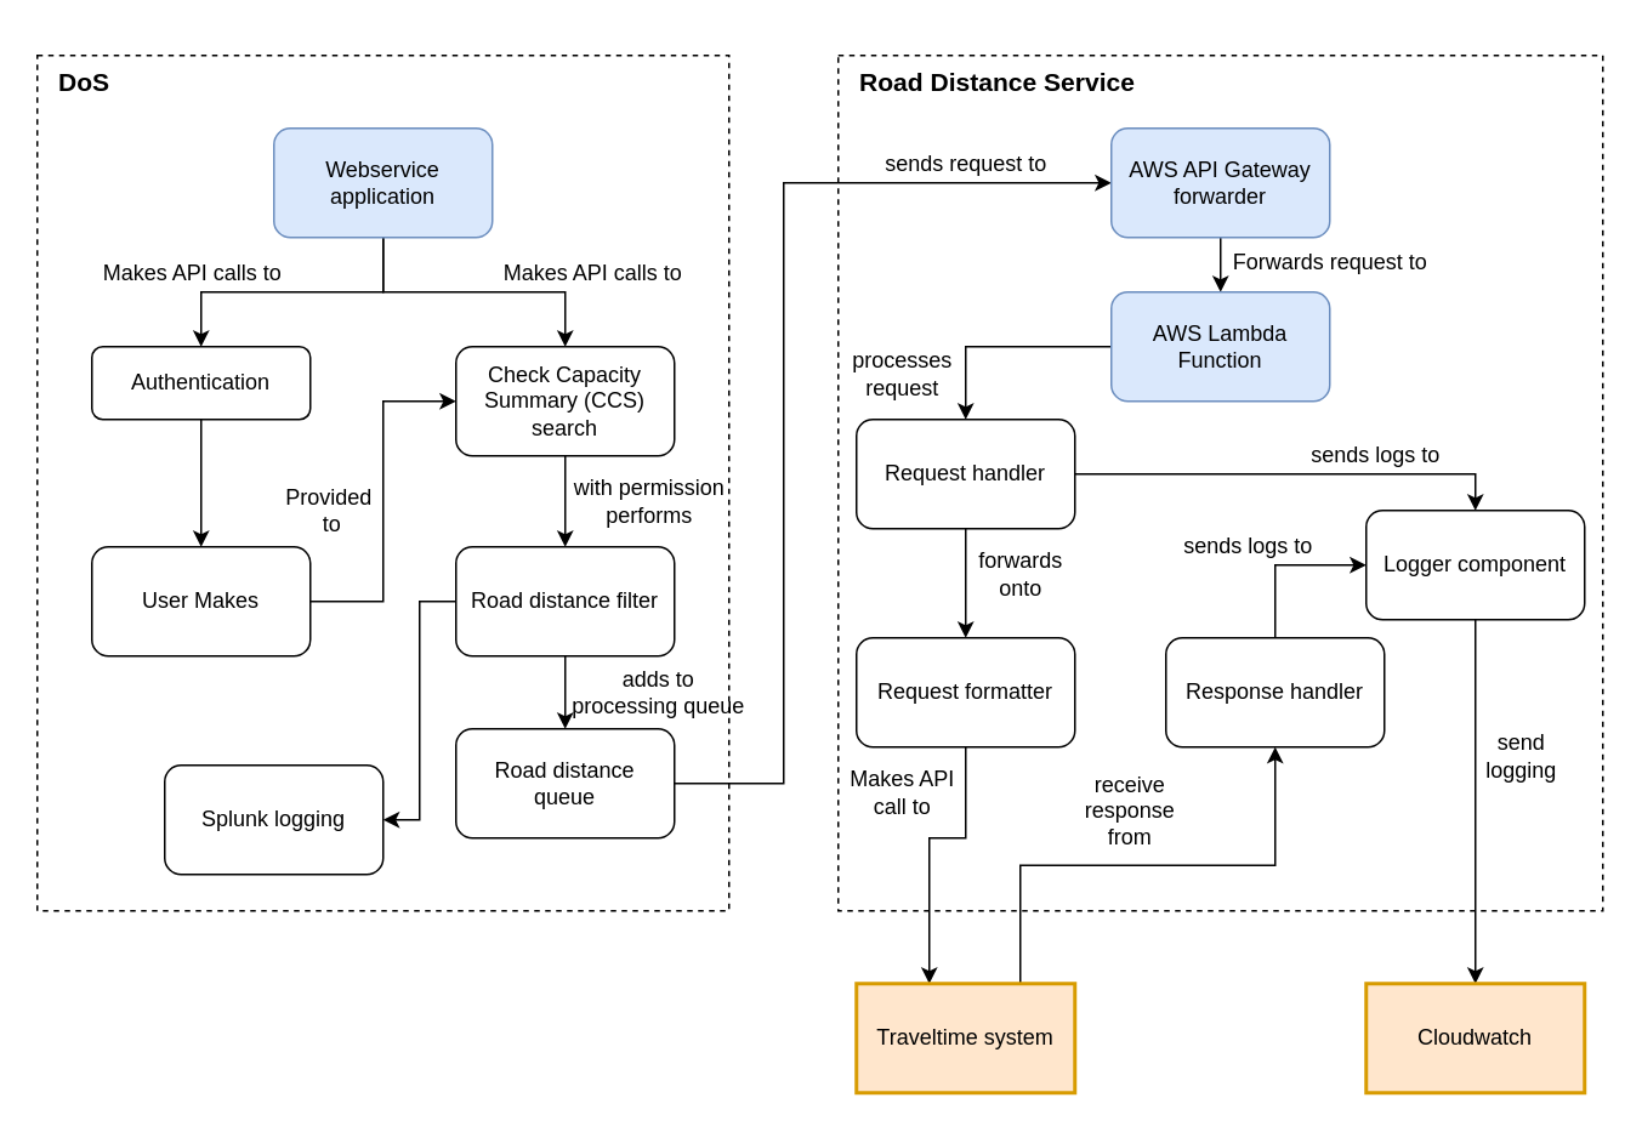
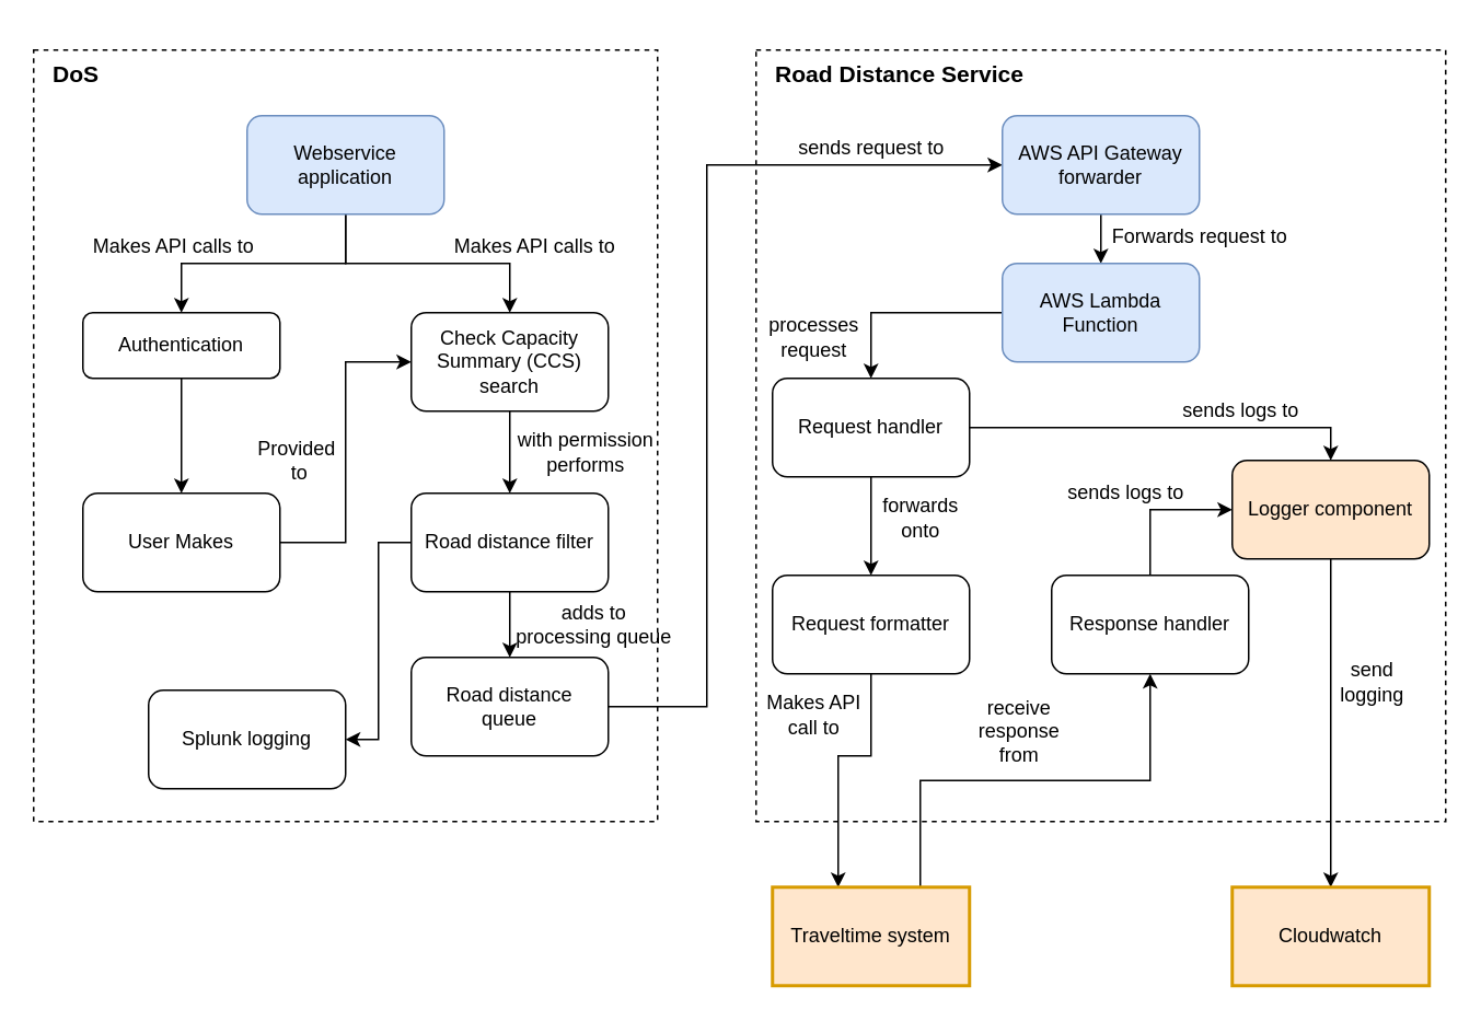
- <mxCell id="29" value="Logger component" style="rounded=1;whiteSpace=wrap;html=1;" parent="1" vertex="1"><mxGeometry x="750" y="280" width="120" height="60" as="geometry" /></mxCell>
+ <mxCell id="29" value="Logger component" style="rounded=1;whiteSpace=wrap;html=1;fillColor=#ffe6cc;" parent="1" vertex="1"><mxGeometry x="750" y="280" width="120" height="60" as="geometry" /></mxCell>
